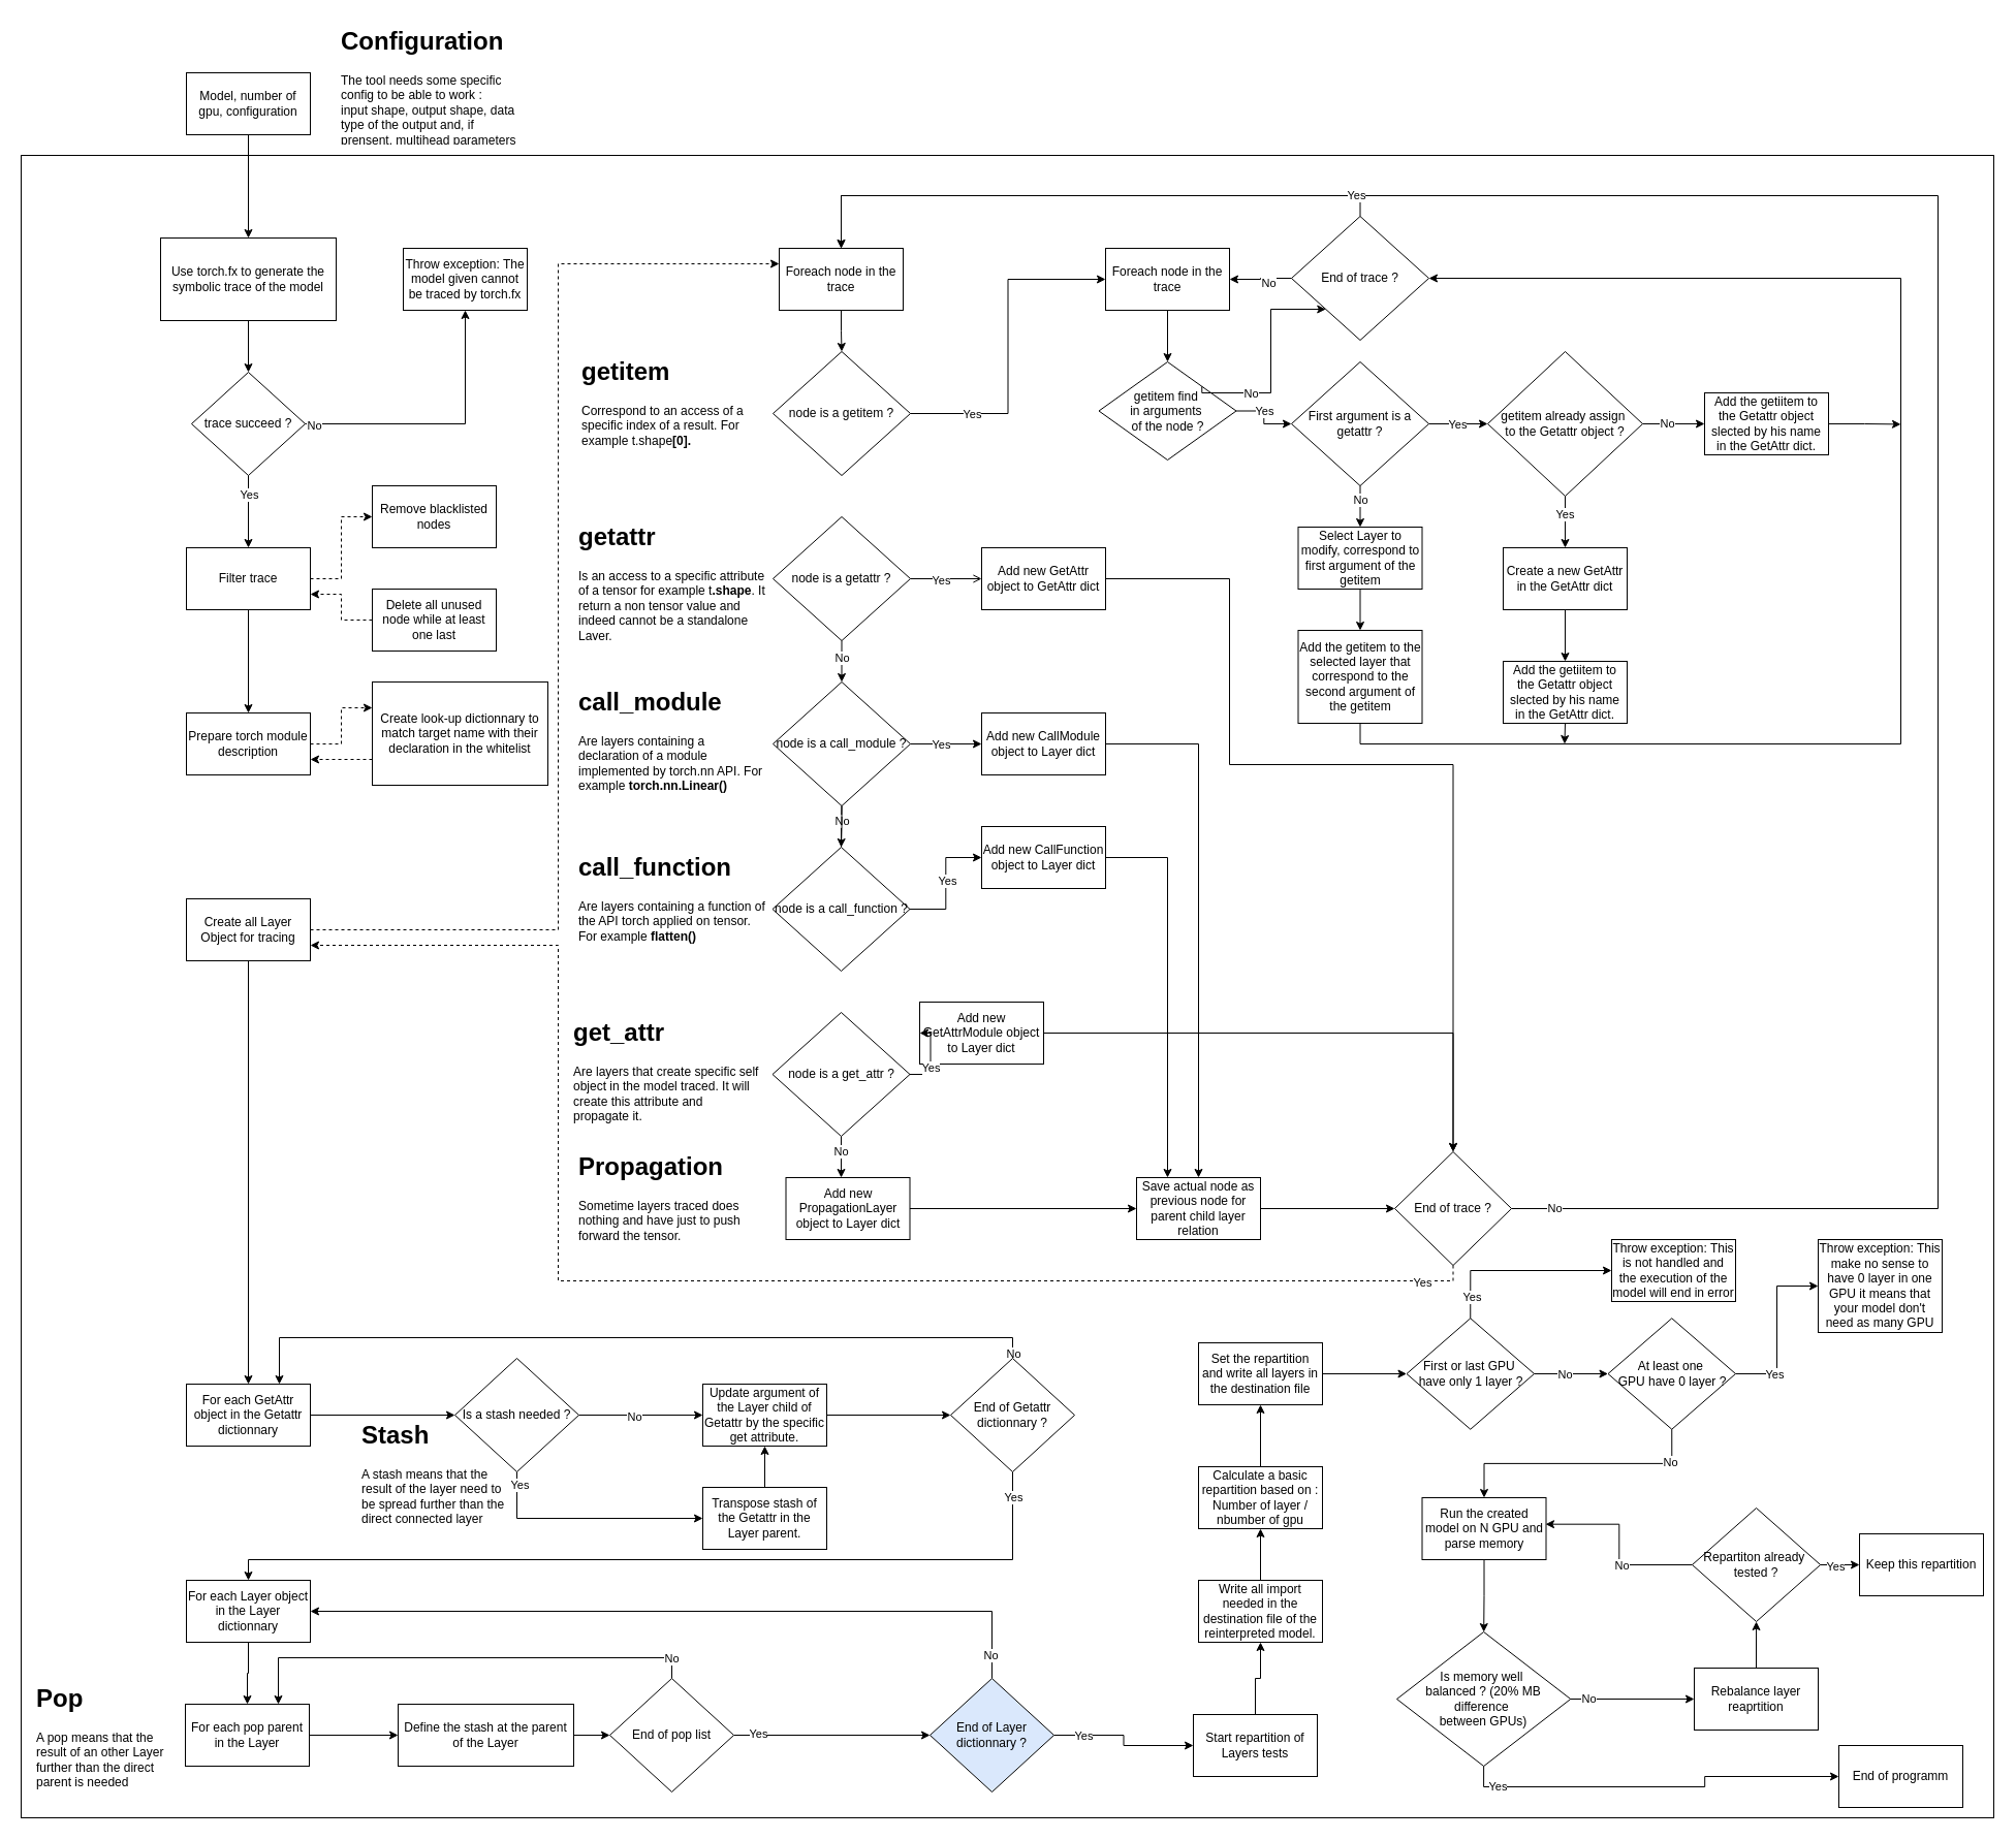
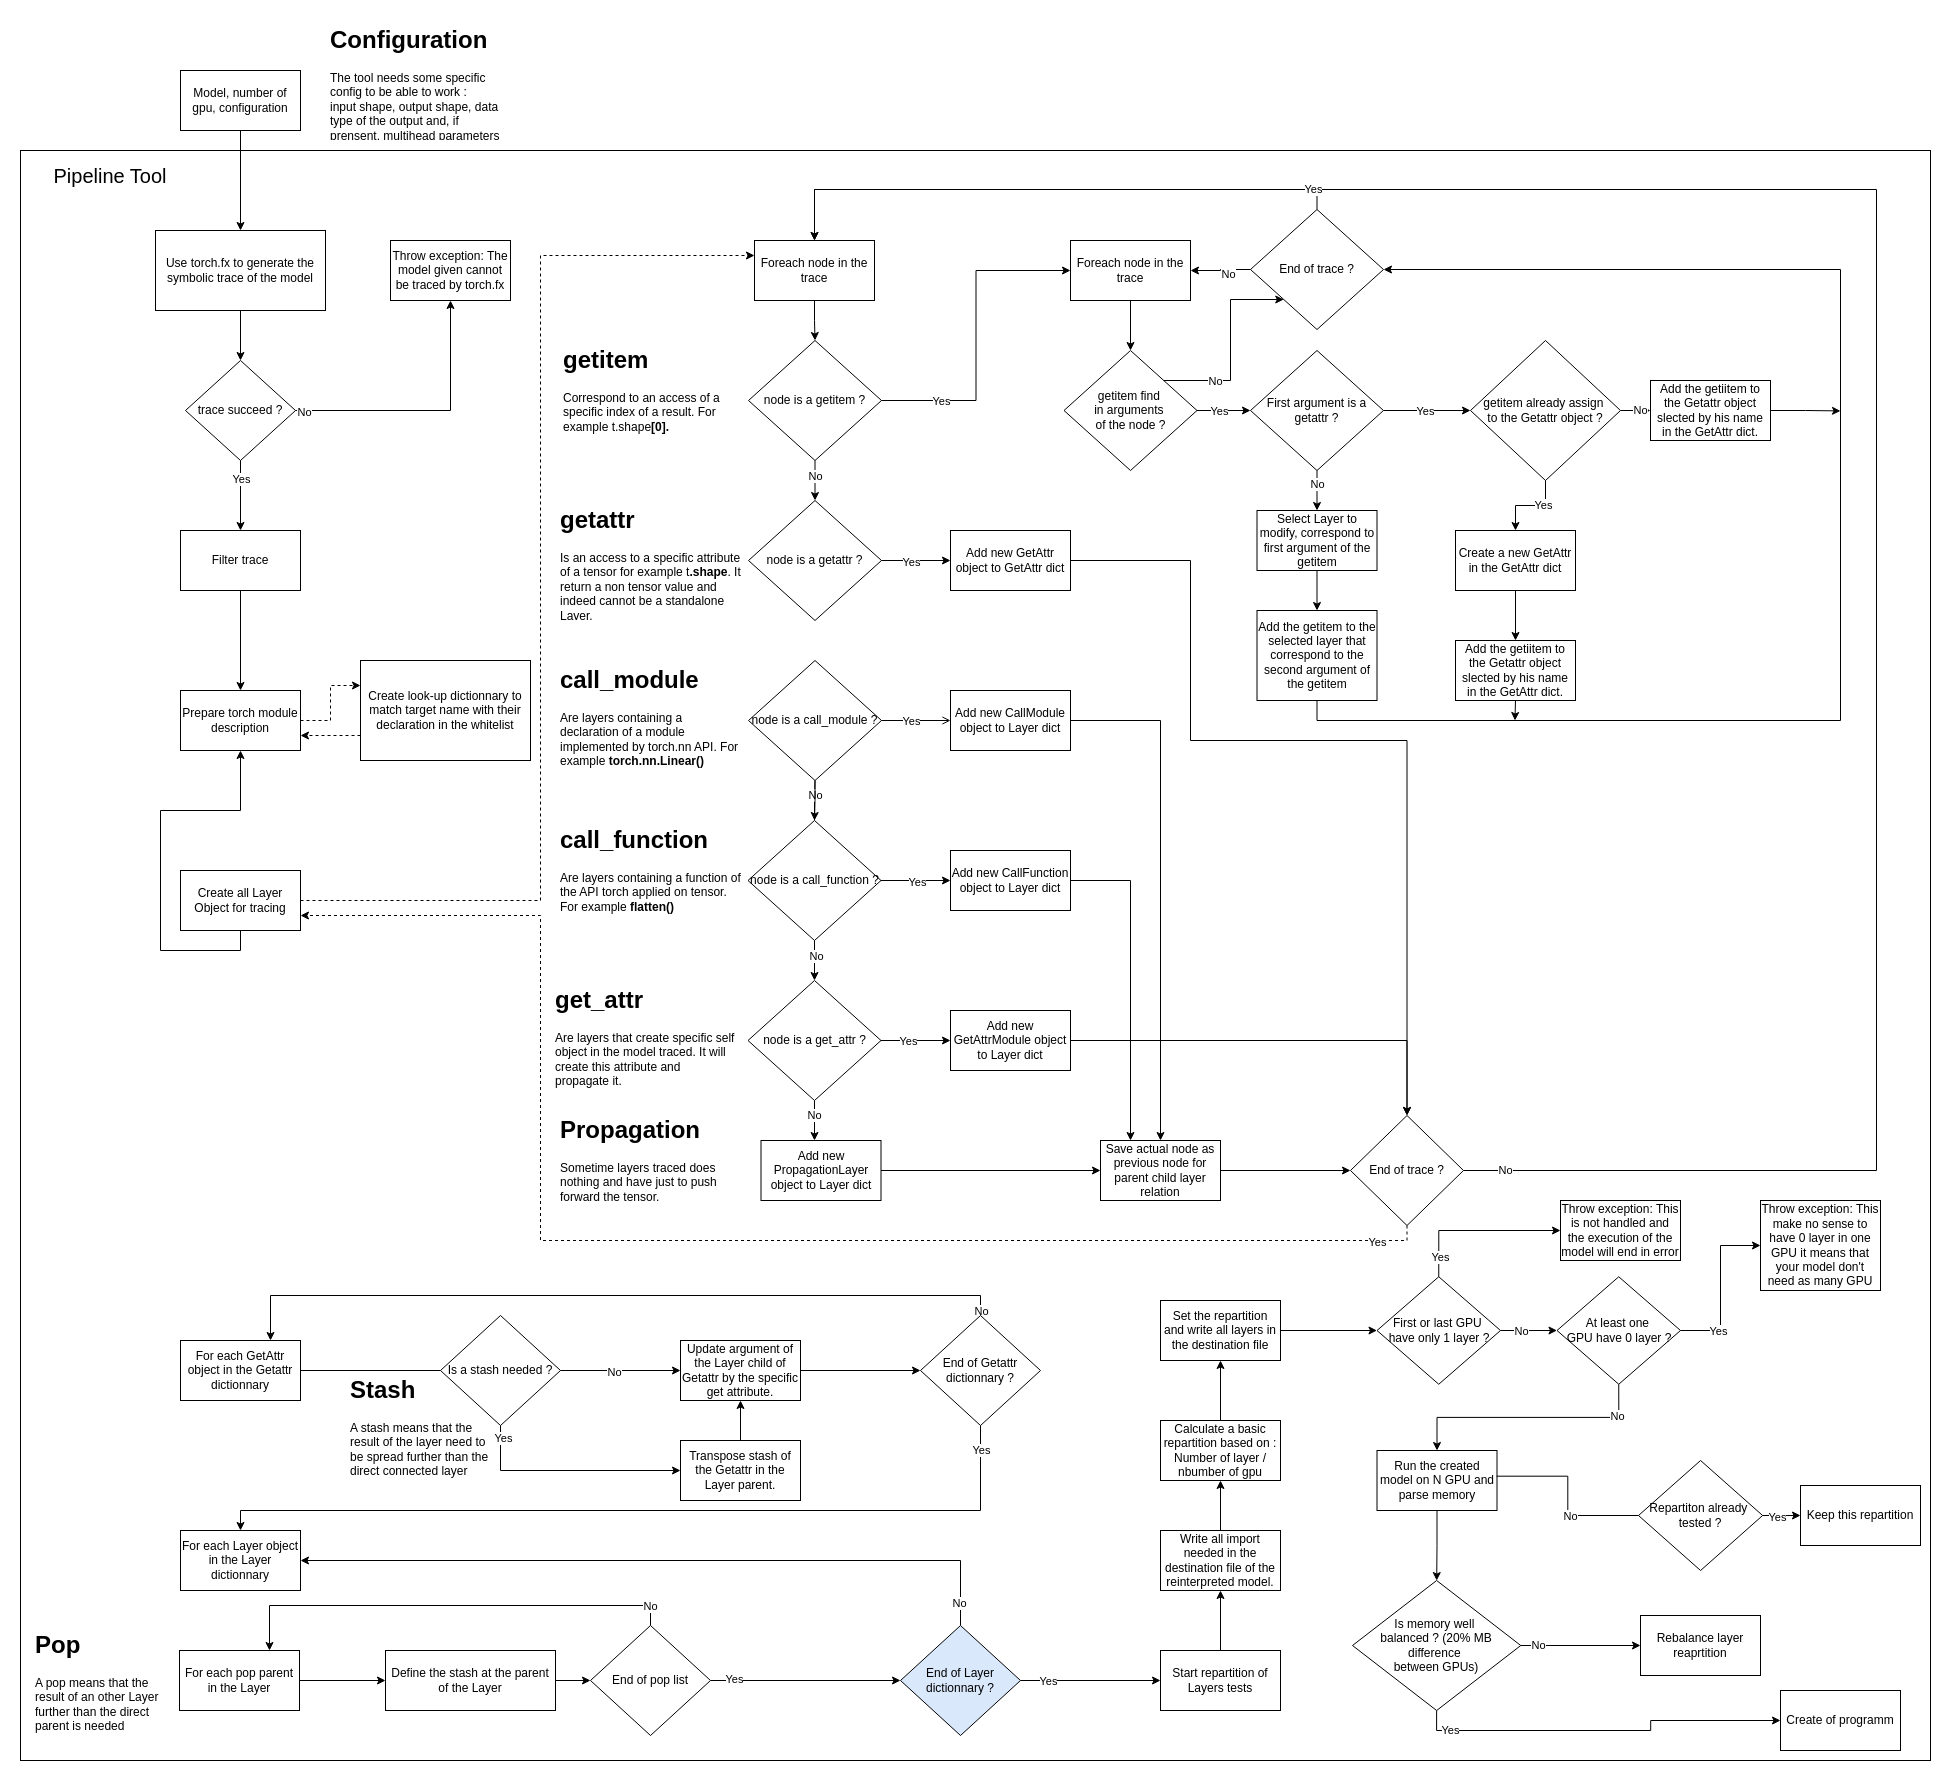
+ <mxCell id="4" value="&lt;font style=&quot;font-size: 20px;&quot;&gt;Pipeline Tool&lt;/font&gt;" style="text;html=1;strokeColor=none;fillColor=none;align=center;verticalAlign=middle;whiteSpace=wrap;rounded=0;" vertex="1" parent="2"><mxGeometry x="10" y="140" width="160" height="30" as="geometry" /></mxCell>
- <mxCell id="48" value="&lt;div&gt;getitem find&amp;nbsp;&lt;/div&gt;&lt;div&gt;in arguments&amp;nbsp;&lt;/div&gt;&lt;div&gt;of the node ?&lt;/div&gt;" style="rhombus;whiteSpace=wrap;html=1;" vertex="1" parent="2"><mxGeometry x="1043.5" y="330" width="133" height="95" as="geometry" /></mxCell>
+ <mxCell id="48" value="&lt;div&gt;getitem find&amp;nbsp;&lt;/div&gt;&lt;div&gt;in arguments&amp;nbsp;&lt;/div&gt;&lt;div&gt;of the node ?&lt;/div&gt;" style="rhombus;whiteSpace=wrap;html=1;" vertex="1" parent="2"><mxGeometry x="1043.5" y="330" width="133" height="120" as="geometry" /></mxCell>
- <mxCell id="56" value="&lt;div&gt;getitem already assign&amp;nbsp;&lt;/div&gt;&lt;div&gt;to the Getattr object ?&lt;/div&gt;" style="rhombus;whiteSpace=wrap;html=1;" vertex="1" parent="2"><mxGeometry x="1420" y="320" width="150" height="140" as="geometry" /></mxCell>
+ <mxCell id="56" value="&lt;div&gt;getitem already assign&amp;nbsp;&lt;/div&gt;&lt;div&gt;to the Getattr object ?&lt;/div&gt;" style="rhombus;whiteSpace=wrap;html=1;" vertex="1" parent="2"><mxGeometry x="1450" y="320" width="150" height="140" as="geometry" /></mxCell>
+ <mxCell id="31" style="edgeStyle=orthogonalEdgeStyle;rounded=0;orthogonalLoop=1;jettySize=auto;html=1;exitX=0.5;exitY=1;exitDx=0;exitDy=0;entryX=0.5;entryY=0;entryDx=0;entryDy=0;" edge="1" parent="2" source="28" target="30"><mxGeometry relative="1" as="geometry" /></mxCell>
+ <mxCell id="32" value="No" style="edgeLabel;html=1;align=center;verticalAlign=middle;resizable=0;points=[];" vertex="1" connectable="0" parent="31"><mxGeometry x="-0.6" y="-2" relative="1" as="geometry"><mxPoint x="2" y="7" as="offset" /></mxGeometry></mxCell>
- <mxCell id="16" value="Remove blacklisted nodes" style="rounded=0;whiteSpace=wrap;html=1;" vertex="1" parent="2"><mxGeometry x="340" y="450" width="120" height="60" as="geometry" /></mxCell>
- <mxCell id="17" style="edgeStyle=orthogonalEdgeStyle;rounded=0;orthogonalLoop=1;jettySize=auto;html=1;exitX=1;exitY=0.5;exitDx=0;exitDy=0;entryX=0;entryY=0.5;entryDx=0;entryDy=0;dashed=1;" edge="1" parent="2" source="13" target="16"><mxGeometry relative="1" as="geometry" /></mxCell>
- <mxCell id="72" value="" style="edgeStyle=orthogonalEdgeStyle;rounded=0;orthogonalLoop=1;jettySize=auto;html=1;endArrow=open;" edge="1" parent="2" source="30" target="71"><mxGeometry relative="1" as="geometry" /></mxCell>
+ <mxCell id="72" value="" style="edgeStyle=orthogonalEdgeStyle;rounded=0;orthogonalLoop=1;jettySize=auto;html=1;" edge="1" parent="2" source="30" target="71"><mxGeometry relative="1" as="geometry" /></mxCell>
- <mxCell id="18" style="edgeStyle=orthogonalEdgeStyle;rounded=0;orthogonalLoop=1;jettySize=auto;html=1;exitX=0;exitY=0.5;exitDx=0;exitDy=0;entryX=1;entryY=0.75;entryDx=0;entryDy=0;dashed=1;" edge="1" parent="2" source="19" target="13"><mxGeometry relative="1" as="geometry" /></mxCell>
- <mxCell id="19" value="Delete all unused node while at least one last" style="rounded=0;whiteSpace=wrap;html=1;" vertex="1" parent="2"><mxGeometry x="340" y="550" width="120" height="60" as="geometry" /></mxCell>
- <mxCell id="34" style="edgeStyle=orthogonalEdgeStyle;rounded=0;orthogonalLoop=1;jettySize=auto;html=1;exitX=0.5;exitY=1;exitDx=0;exitDy=0;" edge="1" parent="2" source="30" target="33"><mxGeometry relative="1" as="geometry" /></mxCell>
- <mxCell id="35" value="No" style="edgeLabel;html=1;align=center;verticalAlign=middle;resizable=0;points=[];" vertex="1" connectable="0" parent="34"><mxGeometry x="0.36" y="-2" relative="1" as="geometry"><mxPoint x="2" y="-11" as="offset" /></mxGeometry></mxCell>
- <mxCell id="75" style="edgeStyle=orthogonalEdgeStyle;rounded=0;orthogonalLoop=1;jettySize=auto;html=1;exitX=1;exitY=0.5;exitDx=0;exitDy=0;" edge="1" parent="2" source="33" target="74"><mxGeometry relative="1" as="geometry" /></mxCell>
+ <mxCell id="75" style="edgeStyle=orthogonalEdgeStyle;rounded=0;orthogonalLoop=1;jettySize=auto;html=1;exitX=1;exitY=0.5;exitDx=0;exitDy=0;endArrow=open;" edge="1" parent="2" source="33" target="74"><mxGeometry relative="1" as="geometry" /></mxCell>
- <mxCell id="77" value="Add new CallFunction object to Layer dict" style="whiteSpace=wrap;html=1;" vertex="1" parent="2"><mxGeometry x="930" y="780" width="120" height="60" as="geometry" /></mxCell>
+ <mxCell id="77" value="Add new CallFunction object to Layer dict" style="whiteSpace=wrap;html=1;" vertex="1" parent="2"><mxGeometry x="930" y="830" width="120" height="60" as="geometry" /></mxCell>
+ <mxCell id="43" style="edgeStyle=orthogonalEdgeStyle;rounded=0;orthogonalLoop=1;jettySize=auto;html=1;exitX=0.5;exitY=1;exitDx=0;exitDy=0;" edge="1" parent="2" source="38" target="42"><mxGeometry relative="1" as="geometry" /></mxCell>
+ <mxCell id="44" value="No" style="edgeLabel;html=1;align=center;verticalAlign=middle;resizable=0;points=[];" vertex="1" connectable="0" parent="43"><mxGeometry x="-0.264" y="1" relative="1" as="geometry"><mxPoint as="offset" /></mxGeometry></mxCell>
- <mxCell id="80" value="Add new GetAttrModule object to Layer dict" style="whiteSpace=wrap;html=1;" vertex="1" parent="2"><mxGeometry x="870" y="950" width="120" height="60" as="geometry" /></mxCell>
+ <mxCell id="80" value="Add new GetAttrModule object to Layer dict" style="whiteSpace=wrap;html=1;" vertex="1" parent="2"><mxGeometry x="930" y="990" width="120" height="60" as="geometry" /></mxCell>
- <mxCell id="105" style="edgeStyle=orthogonalEdgeStyle;rounded=0;orthogonalLoop=1;jettySize=auto;html=1;exitX=0.5;exitY=1;exitDx=0;exitDy=0;entryX=0.5;entryY=0;entryDx=0;entryDy=0;" edge="1" parent="2" source="25" target="104"><mxGeometry relative="1" as="geometry" /></mxCell>
+ <mxCell id="105" style="edgeStyle=orthogonalEdgeStyle;rounded=0;orthogonalLoop=1;jettySize=auto;html=1;exitX=0.5;exitY=1;exitDx=0;exitDy=0;" edge="1" parent="2" source="25" target="20"><mxGeometry relative="1" as="geometry" /></mxCell>
- <mxCell id="146" value="&lt;div&gt;First or last GPU&amp;nbsp;&lt;/div&gt;&lt;div&gt;have only 1 layer ?&lt;/div&gt;" style="rhombus;whiteSpace=wrap;html=1;" vertex="1" parent="2"><mxGeometry x="1341.5" y="1256.25" width="123.5" height="107.5" as="geometry" /></mxCell>
+ <mxCell id="146" value="&lt;div&gt;First or last GPU&amp;nbsp;&lt;/div&gt;&lt;div&gt;have only 1 layer ?&lt;/div&gt;" style="rhombus;whiteSpace=wrap;html=1;" vertex="1" parent="2"><mxGeometry x="1356.5" y="1256.25" width="123.5" height="107.5" as="geometry" /></mxCell>
- <mxCell id="107" style="edgeStyle=orthogonalEdgeStyle;rounded=0;orthogonalLoop=1;jettySize=auto;html=1;exitX=1;exitY=0.5;exitDx=0;exitDy=0;entryX=0;entryY=0.5;entryDx=0;entryDy=0;" edge="1" parent="2" source="104" target="106"><mxGeometry relative="1" as="geometry" /></mxCell>
+ <mxCell id="107" style="edgeStyle=orthogonalEdgeStyle;rounded=0;orthogonalLoop=1;jettySize=auto;html=1;exitX=1;exitY=0.5;exitDx=0;exitDy=0;entryX=0;entryY=0.5;entryDx=0;entryDy=0;endArrow=none;" edge="1" parent="2" source="104" target="106"><mxGeometry relative="1" as="geometry" /></mxCell>
- <mxCell id="177" style="edgeStyle=orthogonalEdgeStyle;rounded=0;orthogonalLoop=1;jettySize=auto;html=1;exitX=0;exitY=0.5;exitDx=0;exitDy=0;entryX=0.996;entryY=0.428;entryDx=0;entryDy=0;entryPerimeter=0;" edge="1" parent="2" source="172" target="157"><mxGeometry relative="1" as="geometry" /></mxCell>
+ <mxCell id="177" style="edgeStyle=orthogonalEdgeStyle;rounded=0;orthogonalLoop=1;jettySize=auto;html=1;exitX=0;exitY=0.5;exitDx=0;exitDy=0;entryX=0.996;entryY=0.428;entryDx=0;entryDy=0;entryPerimeter=0;endArrow=none;" edge="1" parent="2" source="172" target="157"><mxGeometry relative="1" as="geometry" /></mxCell>
- <mxCell id="173" style="edgeStyle=orthogonalEdgeStyle;rounded=0;orthogonalLoop=1;jettySize=auto;html=1;exitX=0.5;exitY=0;exitDx=0;exitDy=0;entryX=0.5;entryY=1;entryDx=0;entryDy=0;" edge="1" parent="2" source="169" target="172"><mxGeometry relative="1" as="geometry" /></mxCell>
- <mxCell id="124" style="edgeStyle=orthogonalEdgeStyle;rounded=0;orthogonalLoop=1;jettySize=auto;html=1;exitX=0.5;exitY=1;exitDx=0;exitDy=0;" edge="1" parent="2" source="120" target="123"><mxGeometry relative="1" as="geometry" /></mxCell>
- <mxCell id="128" value="Start repartition of Layers tests" style="rounded=0;whiteSpace=wrap;html=1;" vertex="1" parent="2"><mxGeometry x="1135" y="1640" width="120" height="60" as="geometry" /></mxCell>
+ <mxCell id="128" value="Start repartition of Layers tests" style="rounded=0;whiteSpace=wrap;html=1;" vertex="1" parent="2"><mxGeometry x="1140" y="1630" width="120" height="60" as="geometry" /></mxCell>
- <mxCell id="179" value="End of programm" style="rounded=0;whiteSpace=wrap;html=1;" vertex="1" parent="2"><mxGeometry x="1760" y="1670" width="120" height="60" as="geometry" /></mxCell>
+ <mxCell id="179" value="Create of programm" style="rounded=0;whiteSpace=wrap;html=1;" vertex="1" parent="2"><mxGeometry x="1760" y="1670" width="120" height="60" as="geometry" /></mxCell>
